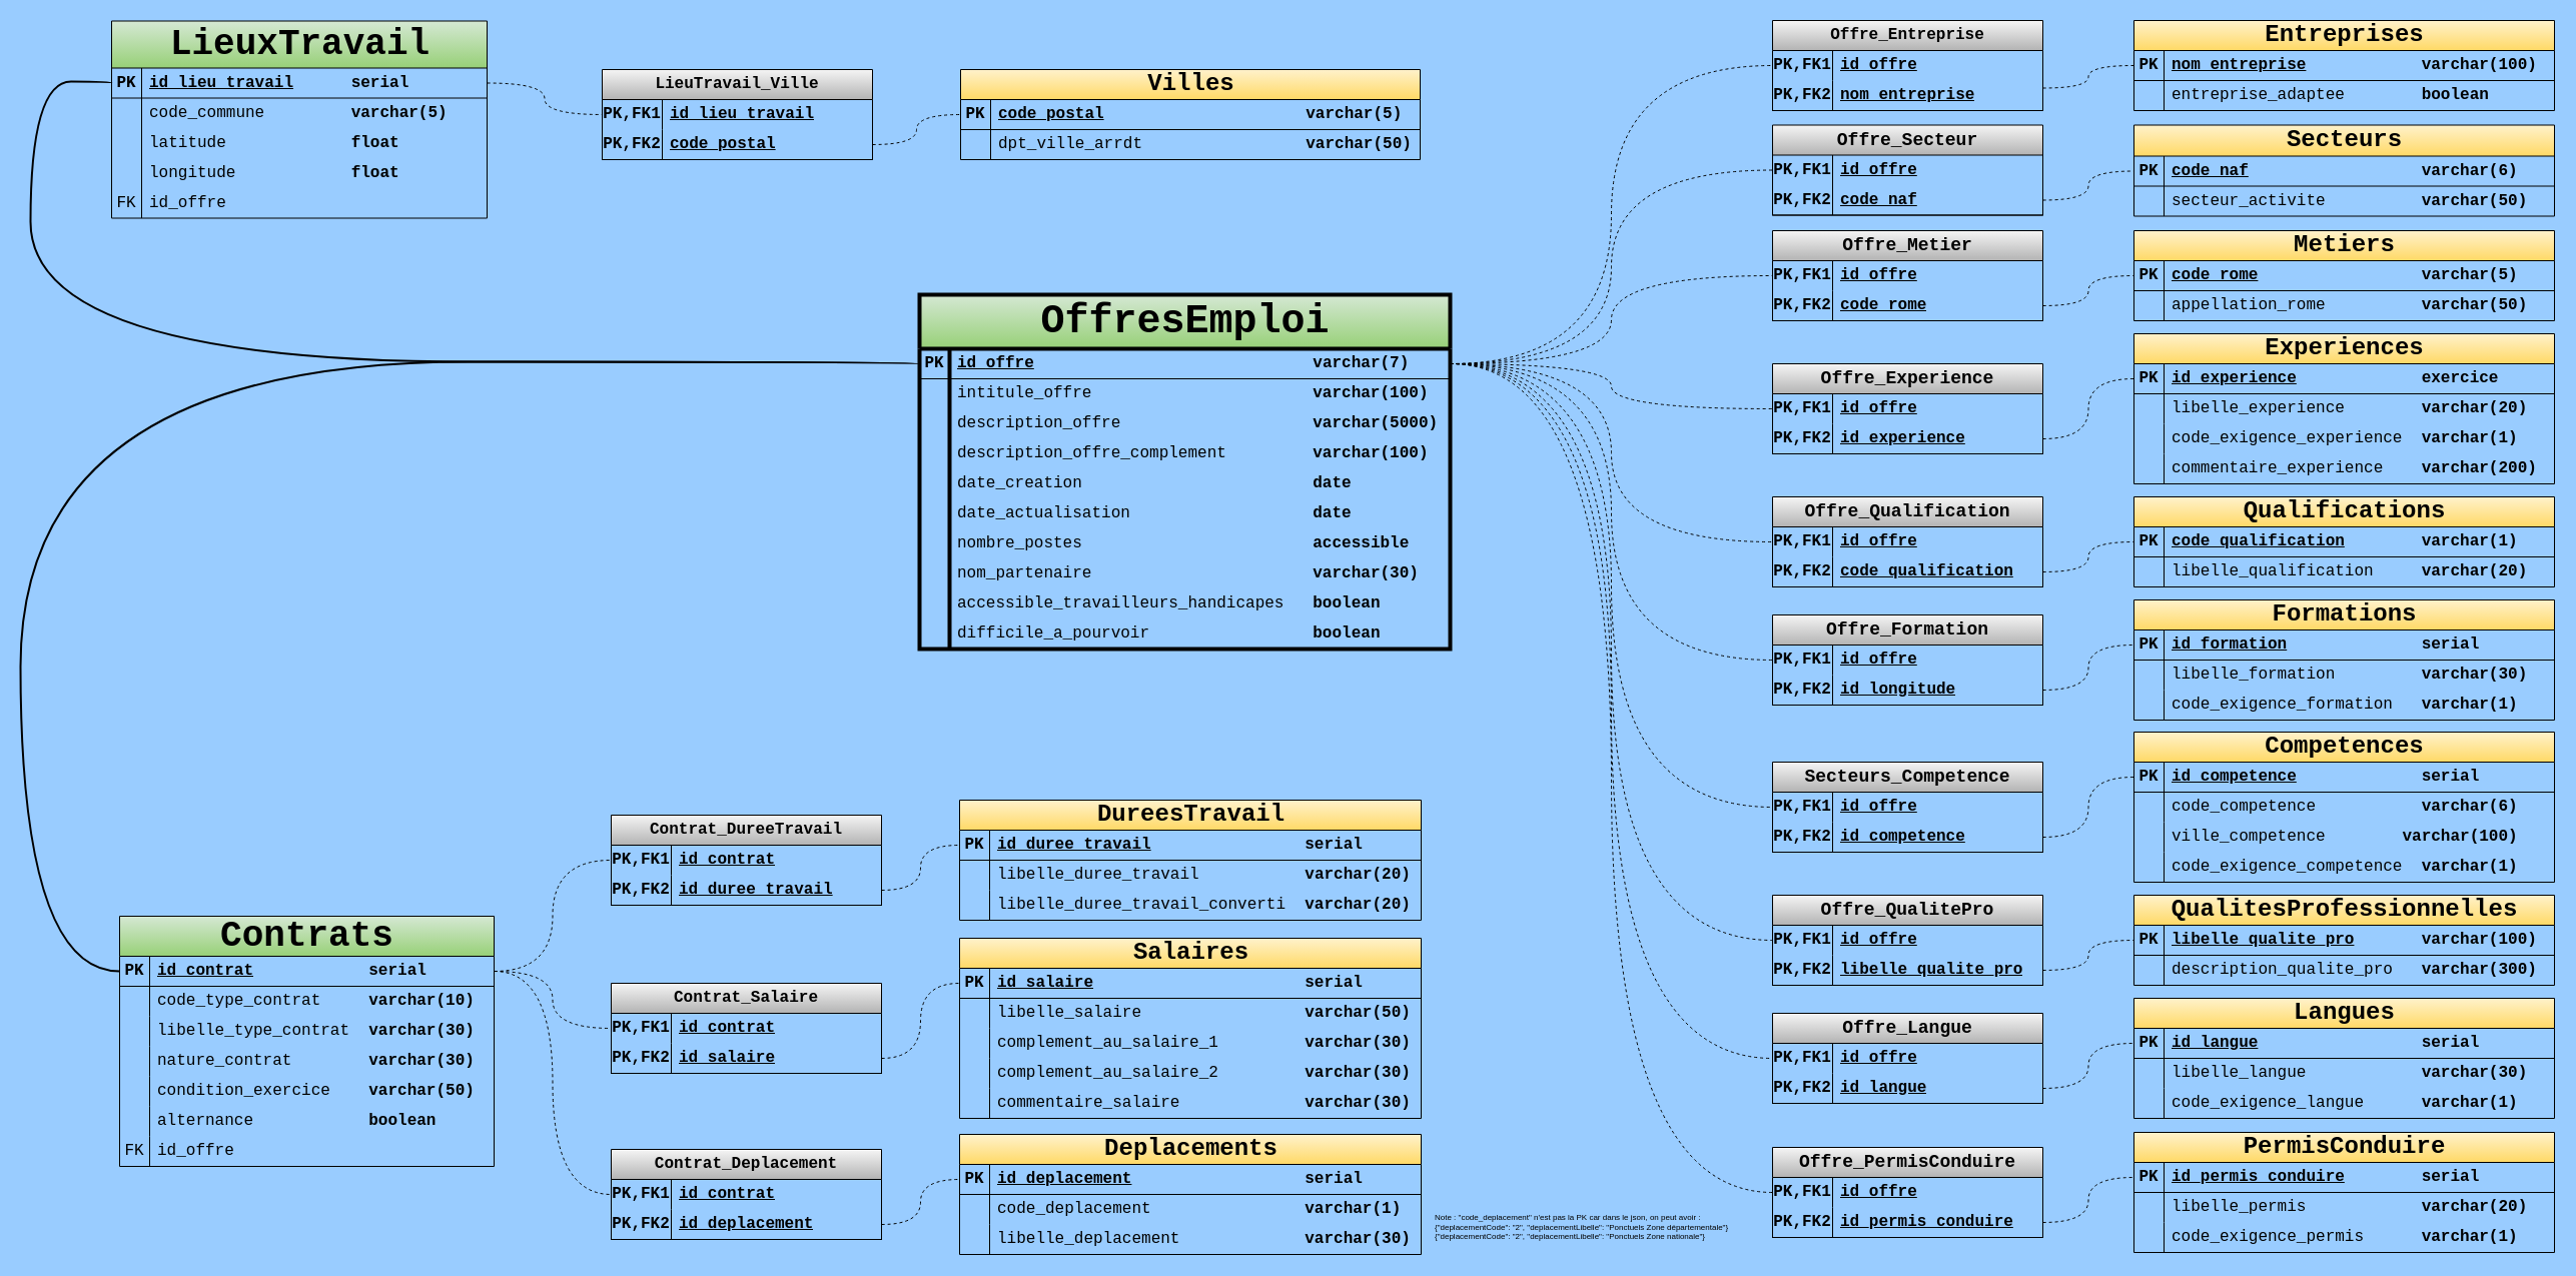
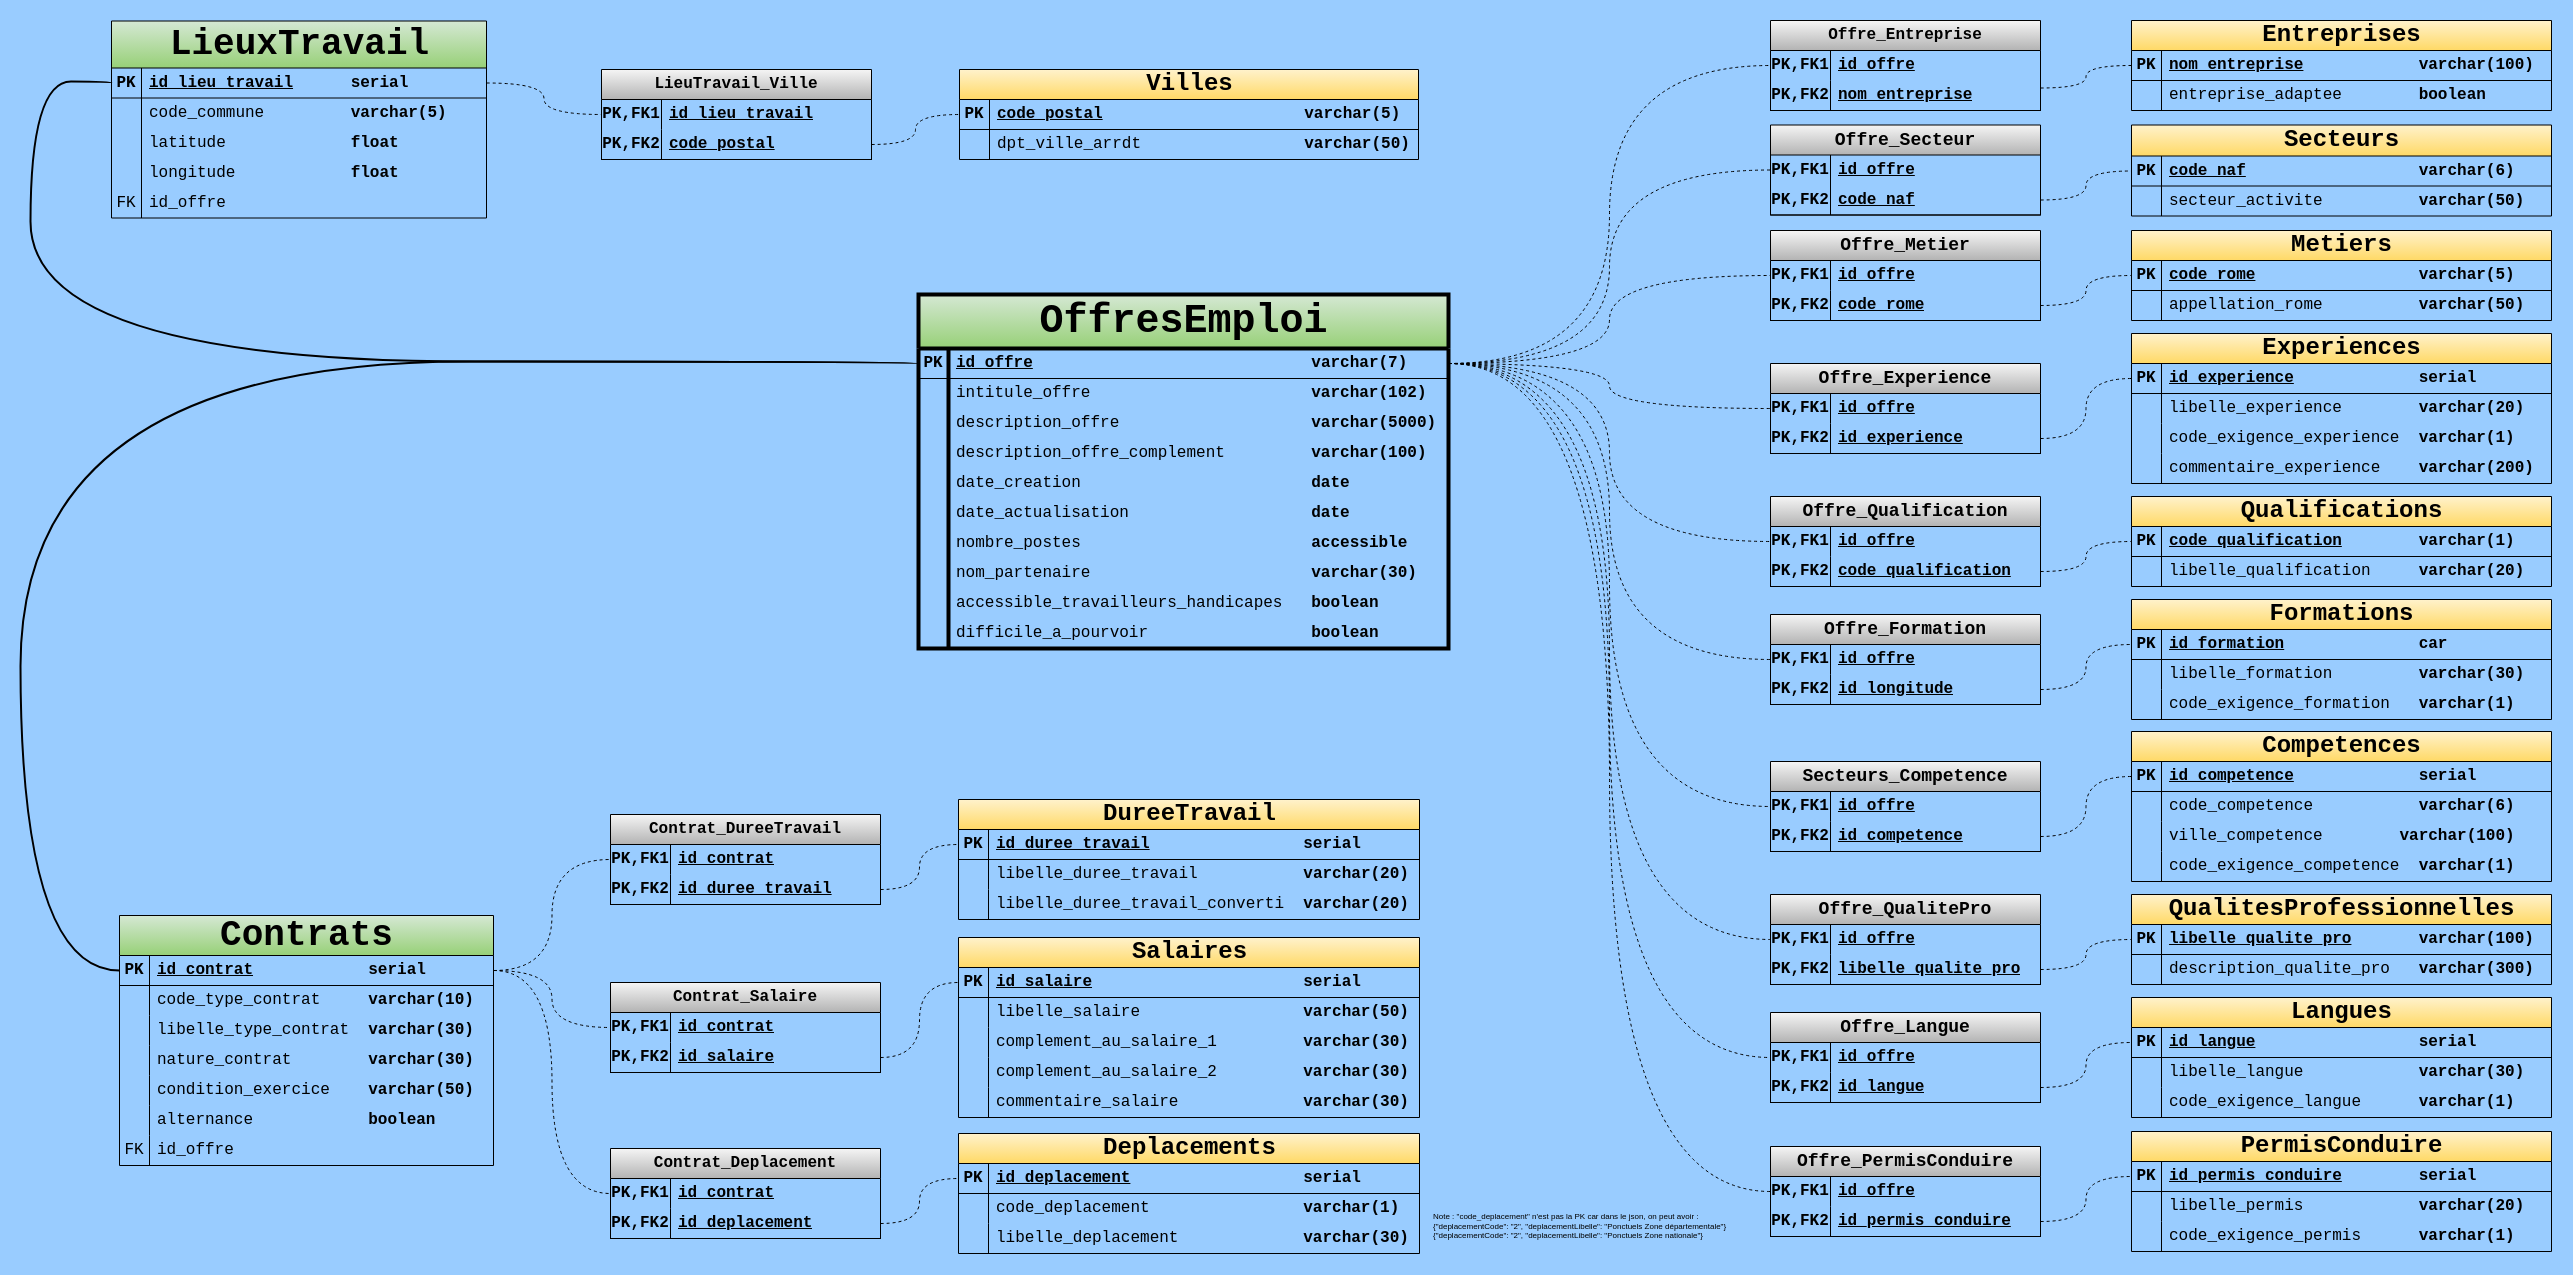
- <mxCell id="209" value="&lt;u&gt;id_experience&lt;/u&gt;&amp;nbsp; &amp;nbsp; &amp;nbsp; &amp;nbsp; &amp;nbsp; &amp;nbsp; &amp;nbsp;exercice" style="shape=partialRectangle;connectable=0;fillColor=none;top=0;left=0;bottom=0;right=0;align=left;spacingLeft=6;fontStyle=1;overflow=hidden;whiteSpace=wrap;html=1;rounded=0;fontFamily=Courier New;fontSize=16;strokeColor=#000000;" vertex="1" parent="207"><mxGeometry x="30" width="390" height="30" as="geometry"><mxRectangle width="390" height="30" as="alternateBounds" /></mxGeometry></mxCell>
+ <mxCell id="209" value="&lt;u&gt;id_experience&lt;/u&gt;&amp;nbsp; &amp;nbsp; &amp;nbsp; &amp;nbsp; &amp;nbsp; &amp;nbsp; &amp;nbsp;serial" style="shape=partialRectangle;connectable=0;fillColor=none;top=0;left=0;bottom=0;right=0;align=left;spacingLeft=6;fontStyle=1;overflow=hidden;whiteSpace=wrap;html=1;rounded=0;fontFamily=Courier New;fontSize=16;strokeColor=#000000;" vertex="1" parent="207"><mxGeometry x="30" width="390" height="30" as="geometry"><mxRectangle width="390" height="30" as="alternateBounds" /></mxGeometry></mxCell>
- <mxCell id="8" value="intitule_offre&amp;nbsp; &lt;span style=&quot;font-weight: 700;&quot;&gt;&amp;nbsp; &amp;nbsp; &amp;nbsp; &amp;nbsp; &amp;nbsp; &amp;nbsp; &amp;nbsp; &amp;nbsp; &amp;nbsp; &amp;nbsp; &amp;nbsp;varchar(100)&lt;/span&gt;" style="shape=partialRectangle;connectable=0;fillColor=none;top=0;left=0;bottom=0;right=0;align=left;spacingLeft=6;overflow=hidden;whiteSpace=wrap;html=1;rounded=0;fontFamily=Courier New;fontSize=16;perimeterSpacing=0;shadow=0;swimlaneFillColor=none;strokeColor=#000000;" parent="6" vertex="1"><mxGeometry x="30" width="500" height="30" as="geometry"><mxRectangle width="500" height="30" as="alternateBounds" /></mxGeometry></mxCell>
+ <mxCell id="8" value="intitule_offre&amp;nbsp; &lt;span style=&quot;font-weight: 700;&quot;&gt;&amp;nbsp; &amp;nbsp; &amp;nbsp; &amp;nbsp; &amp;nbsp; &amp;nbsp; &amp;nbsp; &amp;nbsp; &amp;nbsp; &amp;nbsp; &amp;nbsp;varchar(102)&lt;/span&gt;" style="shape=partialRectangle;connectable=0;fillColor=none;top=0;left=0;bottom=0;right=0;align=left;spacingLeft=6;overflow=hidden;whiteSpace=wrap;html=1;rounded=0;fontFamily=Courier New;fontSize=16;perimeterSpacing=0;shadow=0;swimlaneFillColor=none;strokeColor=#000000;" parent="6" vertex="1"><mxGeometry x="30" width="500" height="30" as="geometry"><mxRectangle width="500" height="30" as="alternateBounds" /></mxGeometry></mxCell>
- <mxCell id="109" value="&lt;u&gt;id_formation&lt;/u&gt;&amp;nbsp; &amp;nbsp; &amp;nbsp; &amp;nbsp; &amp;nbsp; &amp;nbsp; &amp;nbsp; serial" style="shape=partialRectangle;connectable=0;fillColor=none;top=0;left=0;bottom=0;right=0;align=left;spacingLeft=6;fontStyle=1;overflow=hidden;whiteSpace=wrap;html=1;rounded=0;fontFamily=Courier New;fontSize=16;strokeColor=#000000;" vertex="1" parent="107"><mxGeometry x="30" width="390" height="30" as="geometry"><mxRectangle width="390" height="30" as="alternateBounds" /></mxGeometry></mxCell>
+ <mxCell id="109" value="&lt;u&gt;id_formation&lt;/u&gt;&amp;nbsp; &amp;nbsp; &amp;nbsp; &amp;nbsp; &amp;nbsp; &amp;nbsp; &amp;nbsp; car" style="shape=partialRectangle;connectable=0;fillColor=none;top=0;left=0;bottom=0;right=0;align=left;spacingLeft=6;fontStyle=1;overflow=hidden;whiteSpace=wrap;html=1;rounded=0;fontFamily=Courier New;fontSize=16;strokeColor=#000000;" vertex="1" parent="107"><mxGeometry x="30" width="390" height="30" as="geometry"><mxRectangle width="390" height="30" as="alternateBounds" /></mxGeometry></mxCell>
- <mxCell id="248" value="&lt;font style=&quot;font-size: 24px;&quot;&gt;DureesTravail&lt;/font&gt;" style="shape=table;startSize=30;container=1;collapsible=1;childLayout=tableLayout;fixedRows=1;rowLines=0;fontStyle=1;align=center;resizeLast=1;html=1;fillColor=#fff2cc;strokeColor=#000000;rounded=0;fontFamily=Courier New;fontSize=16;gradientColor=#ffd966;" vertex="1" parent="1"><mxGeometry x="958" y="799" width="461" height="120" as="geometry" /></mxCell>
+ <mxCell id="248" value="&lt;font style=&quot;font-size: 24px;&quot;&gt;DureeTravail&lt;/font&gt;" style="shape=table;startSize=30;container=1;collapsible=1;childLayout=tableLayout;fixedRows=1;rowLines=0;fontStyle=1;align=center;resizeLast=1;html=1;fillColor=#fff2cc;strokeColor=#000000;rounded=0;fontFamily=Courier New;fontSize=16;gradientColor=#ffd966;" vertex="1" parent="1"><mxGeometry x="958" y="799" width="461" height="120" as="geometry" /></mxCell>
